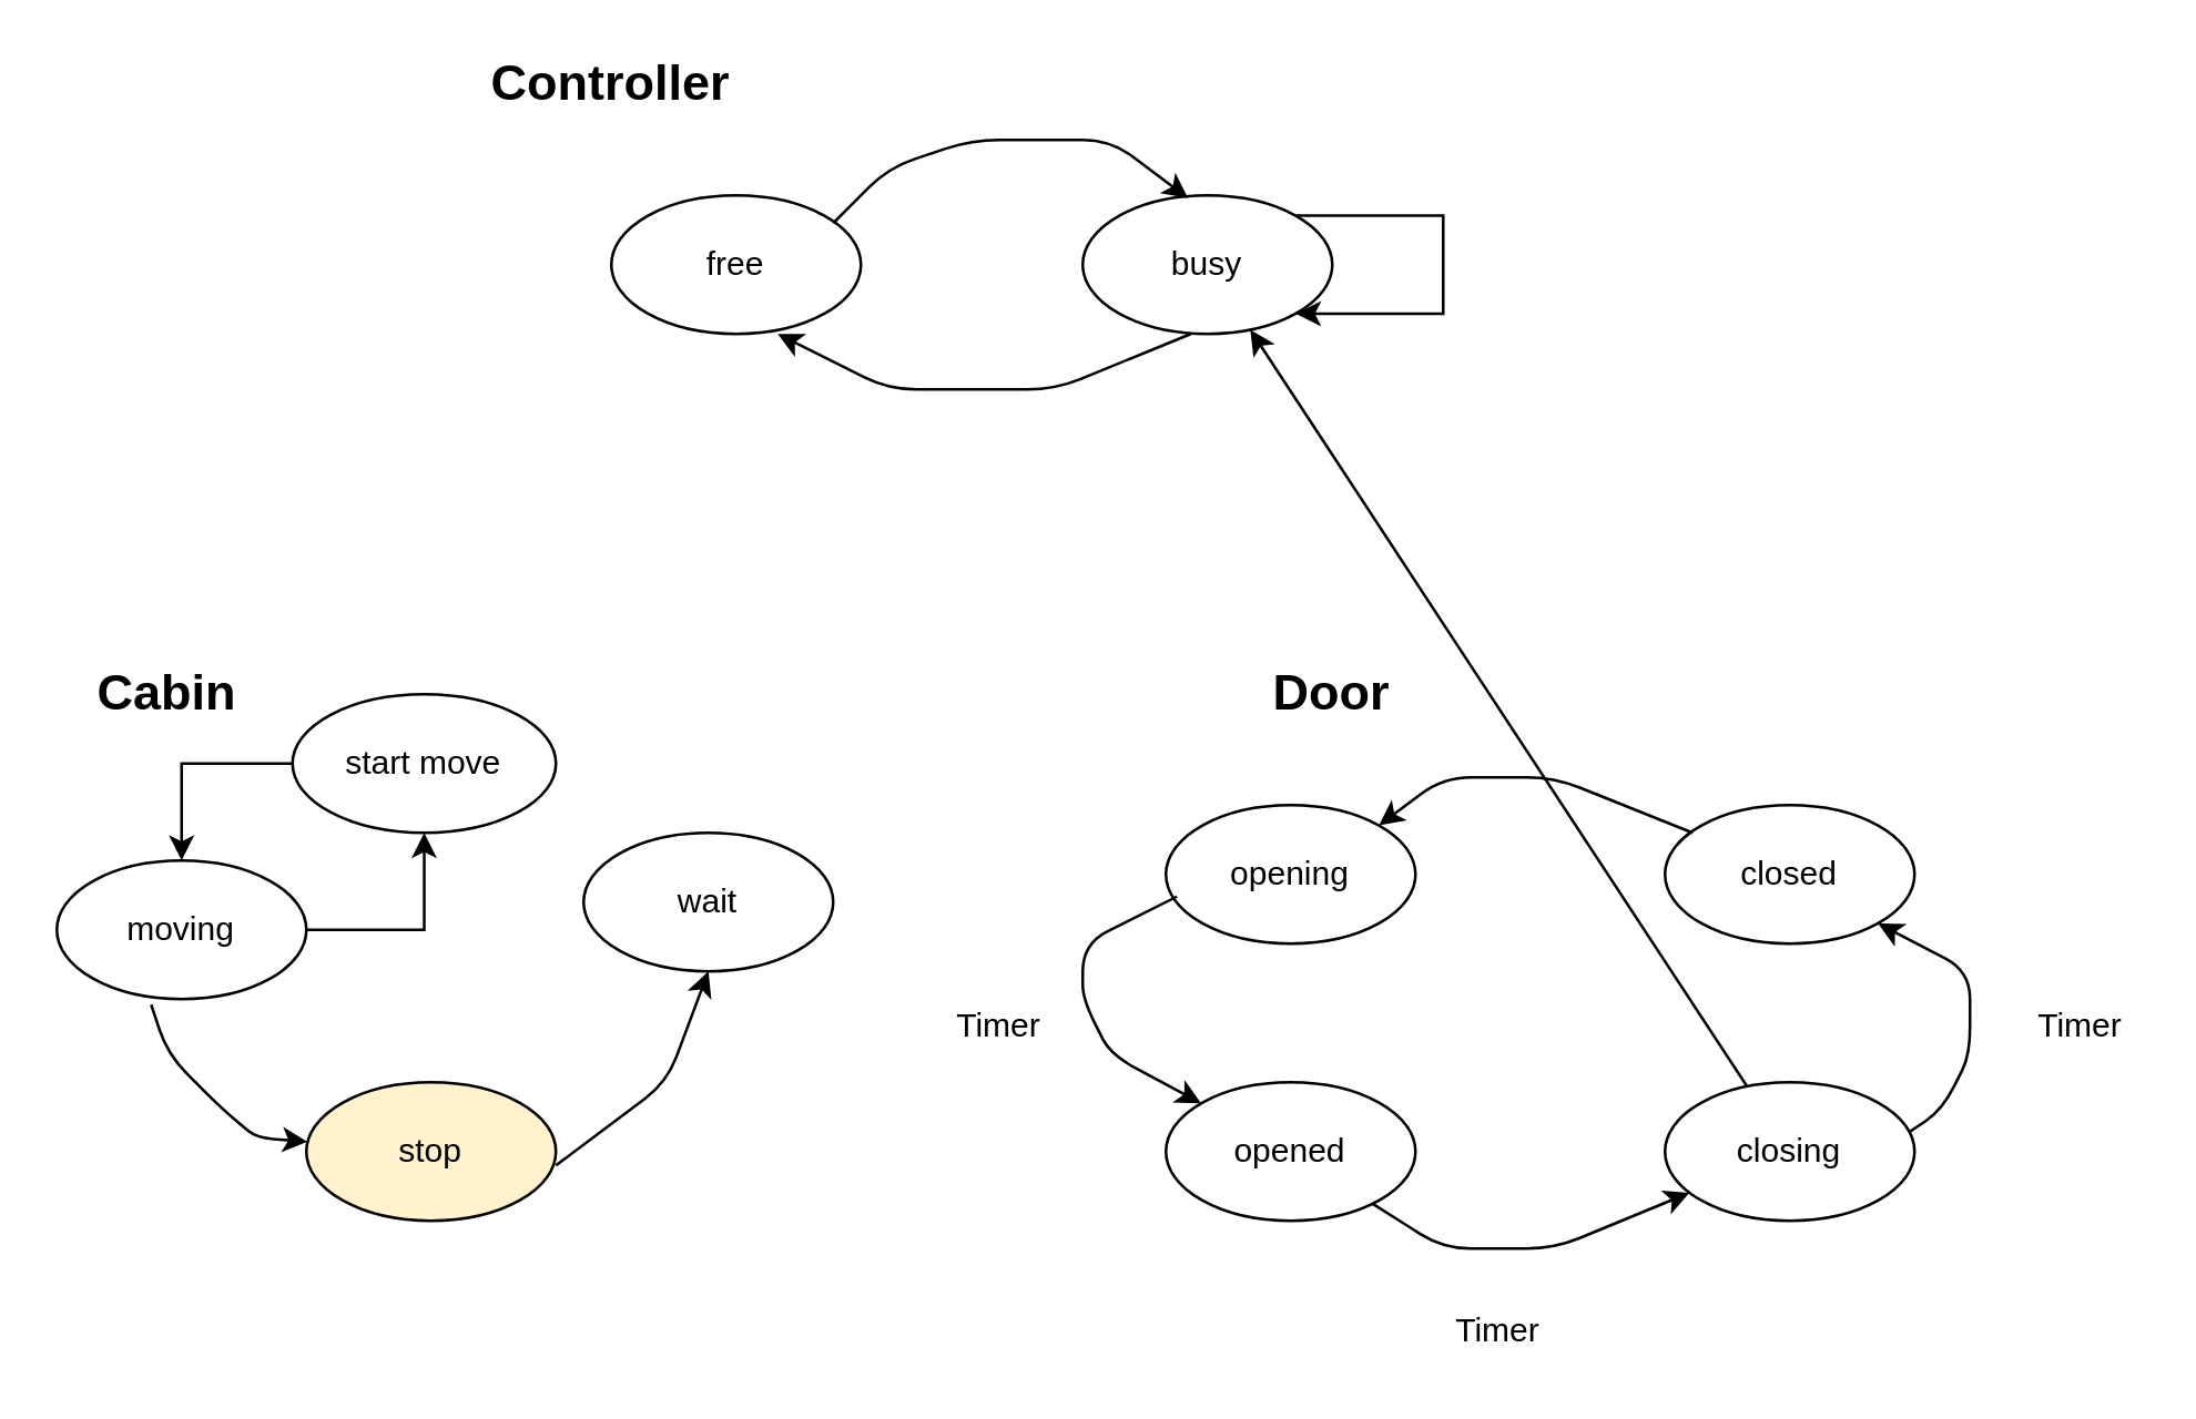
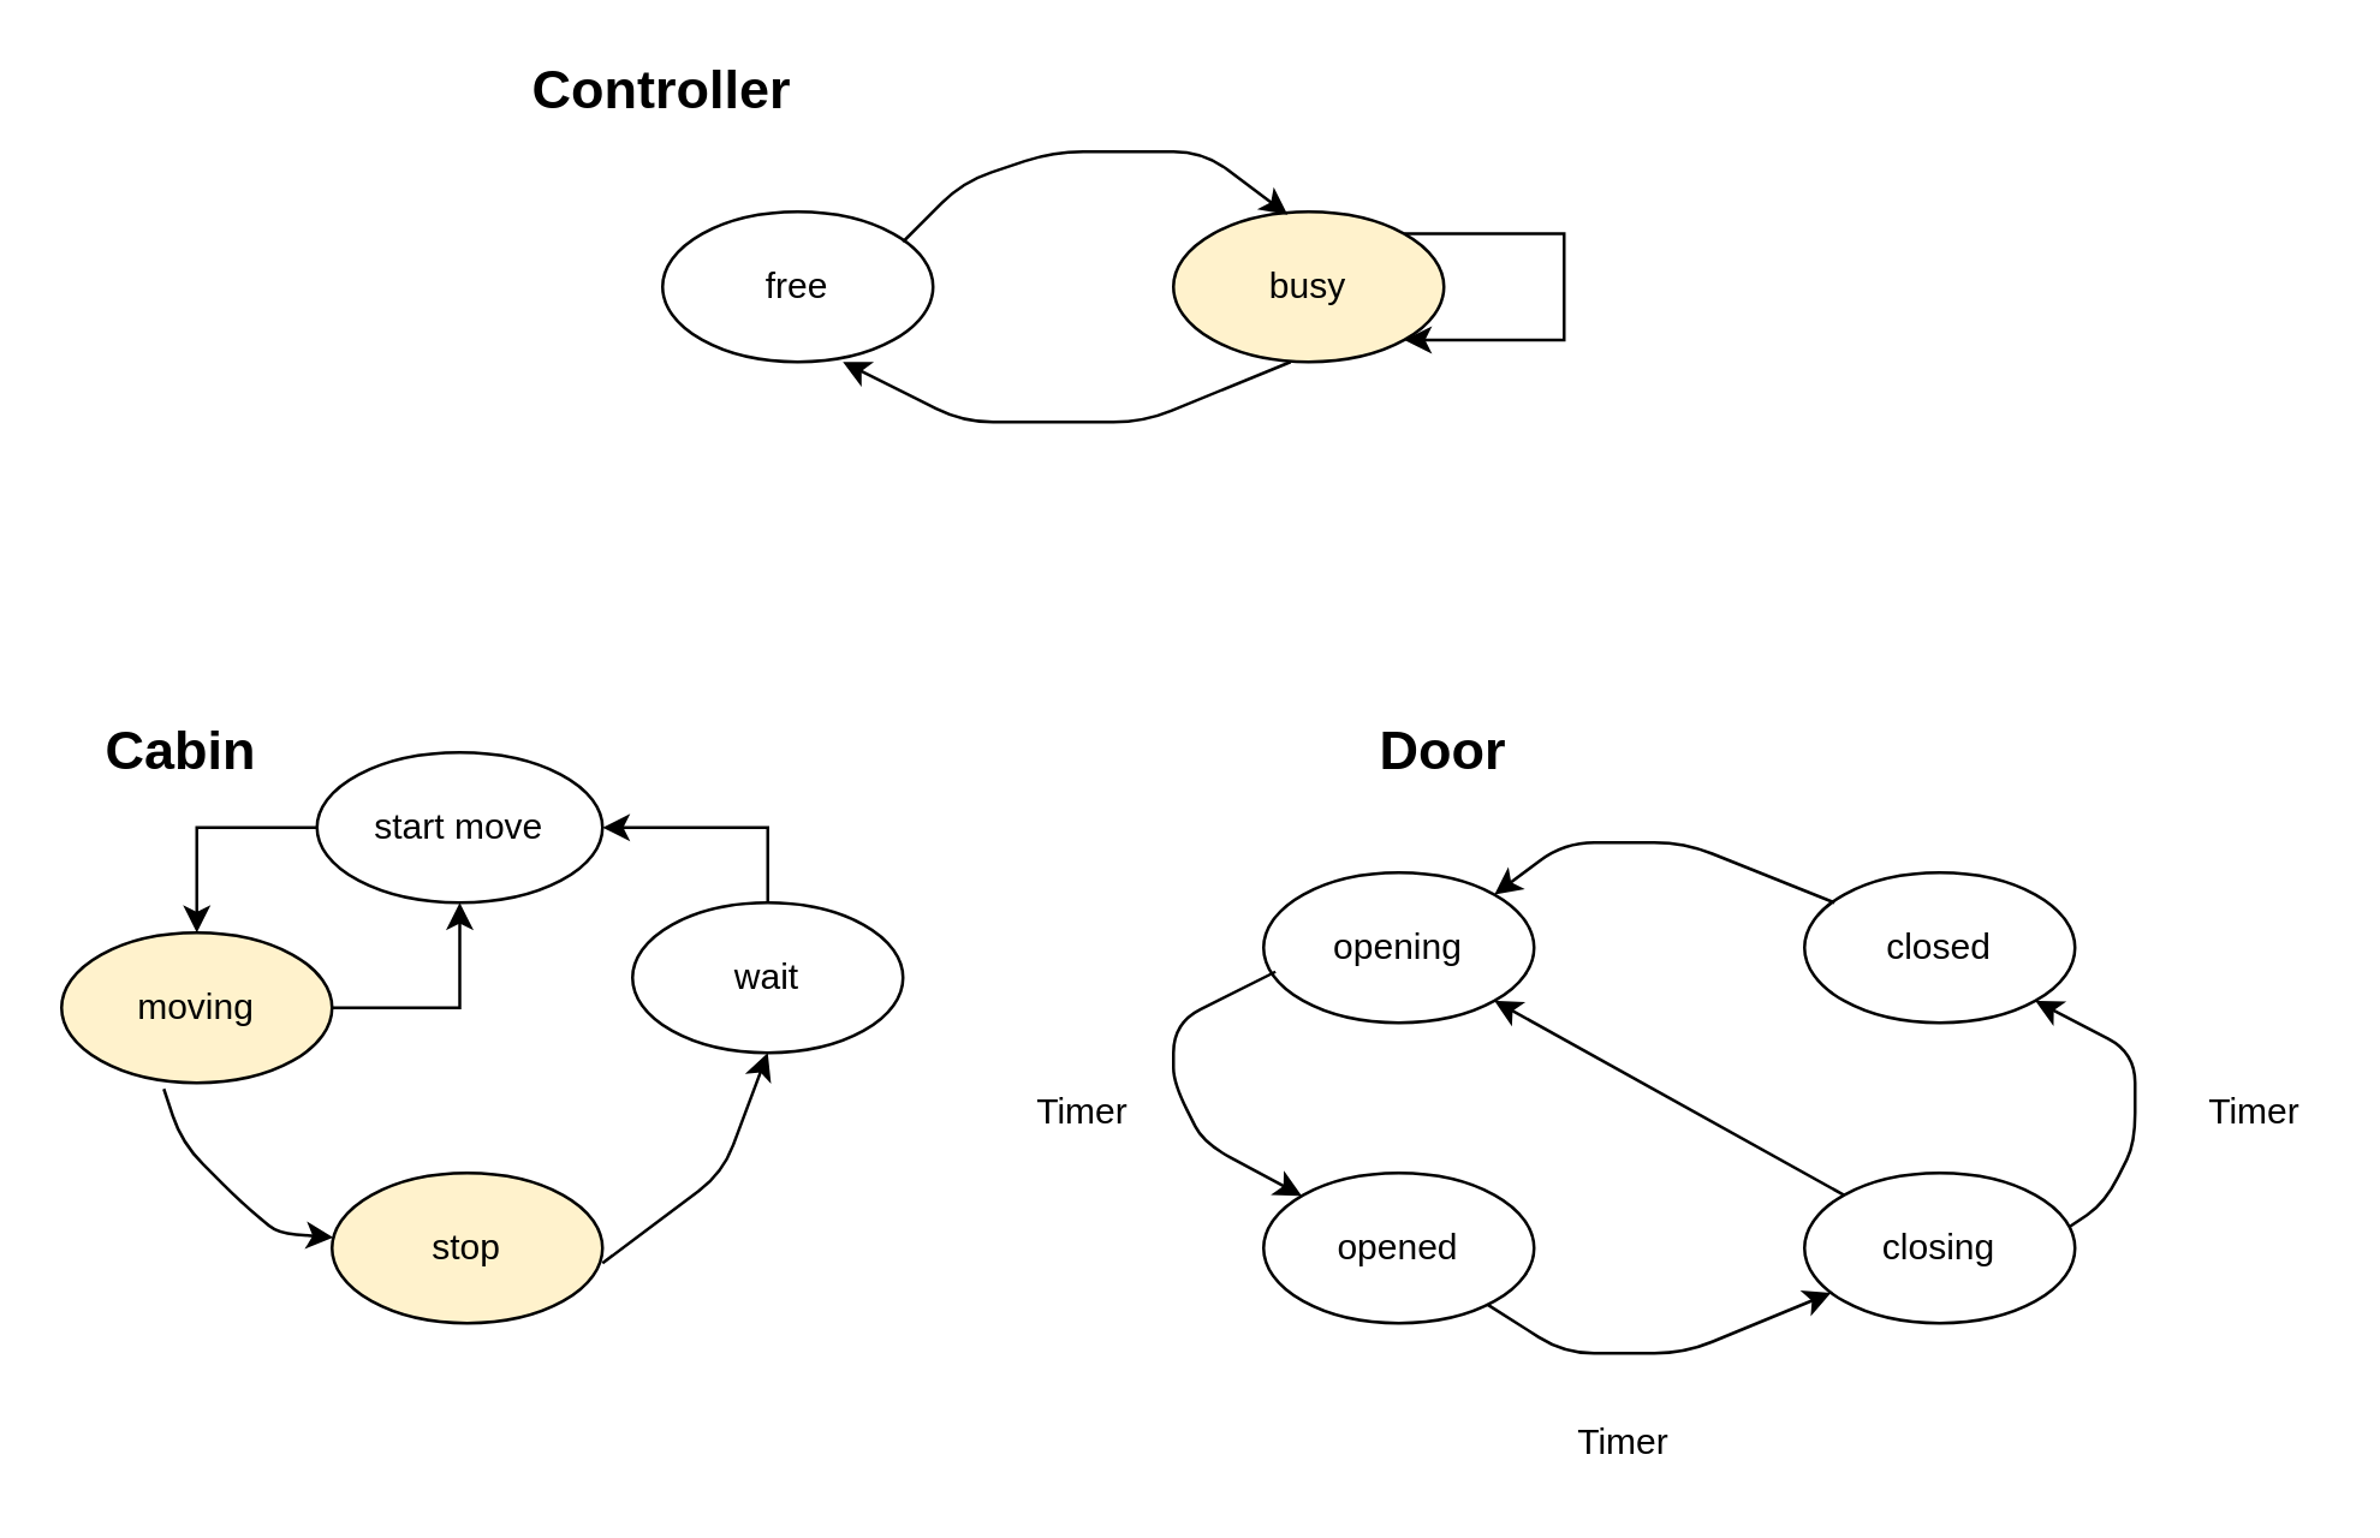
- <mxCell id="4" value="busy" style="ellipse;whiteSpace=wrap;html=1;" parent="1" vertex="1"><mxGeometry x="390" y="70" width="90" height="50" as="geometry" /></mxCell>
+ <mxCell id="4" value="busy" style="ellipse;whiteSpace=wrap;html=1;fillColor=#fff2cc;" parent="1" vertex="1"><mxGeometry x="390" y="70" width="90" height="50" as="geometry" /></mxCell>
- <mxCell id="25" value="" style="endArrow=classic;html=1;" parent="1" source="20" target="4" edge="1"><mxGeometry width="50" height="50" relative="1" as="geometry"><mxPoint x="570" y="400" as="sourcePoint" /><mxPoint x="620" y="350" as="targetPoint" /></mxGeometry></mxCell>
+ <mxCell id="25" value="" style="endArrow=classic;html=1;" parent="1" source="20" target="17" edge="1"><mxGeometry width="50" height="50" relative="1" as="geometry"><mxPoint x="570" y="400" as="sourcePoint" /><mxPoint x="620" y="350" as="targetPoint" /></mxGeometry></mxCell>
+ <mxCell id="10" style="edgeStyle=orthogonalEdgeStyle;rounded=0;orthogonalLoop=1;jettySize=auto;html=1;exitX=0.5;exitY=0;exitDx=0;exitDy=0;entryX=1;entryY=0.5;entryDx=0;entryDy=0;" edge="1" parent="1" source="11" target="30"><mxGeometry relative="1" as="geometry" /></mxCell>
- <mxCell id="9" value="moving" style="ellipse;whiteSpace=wrap;html=1;" parent="1" vertex="1"><mxGeometry x="20" y="310" width="90" height="50" as="geometry" /></mxCell>
+ <mxCell id="9" value="moving" style="ellipse;whiteSpace=wrap;html=1;fillColor=#fff2cc;" parent="1" vertex="1"><mxGeometry x="20" y="310" width="90" height="50" as="geometry" /></mxCell>
